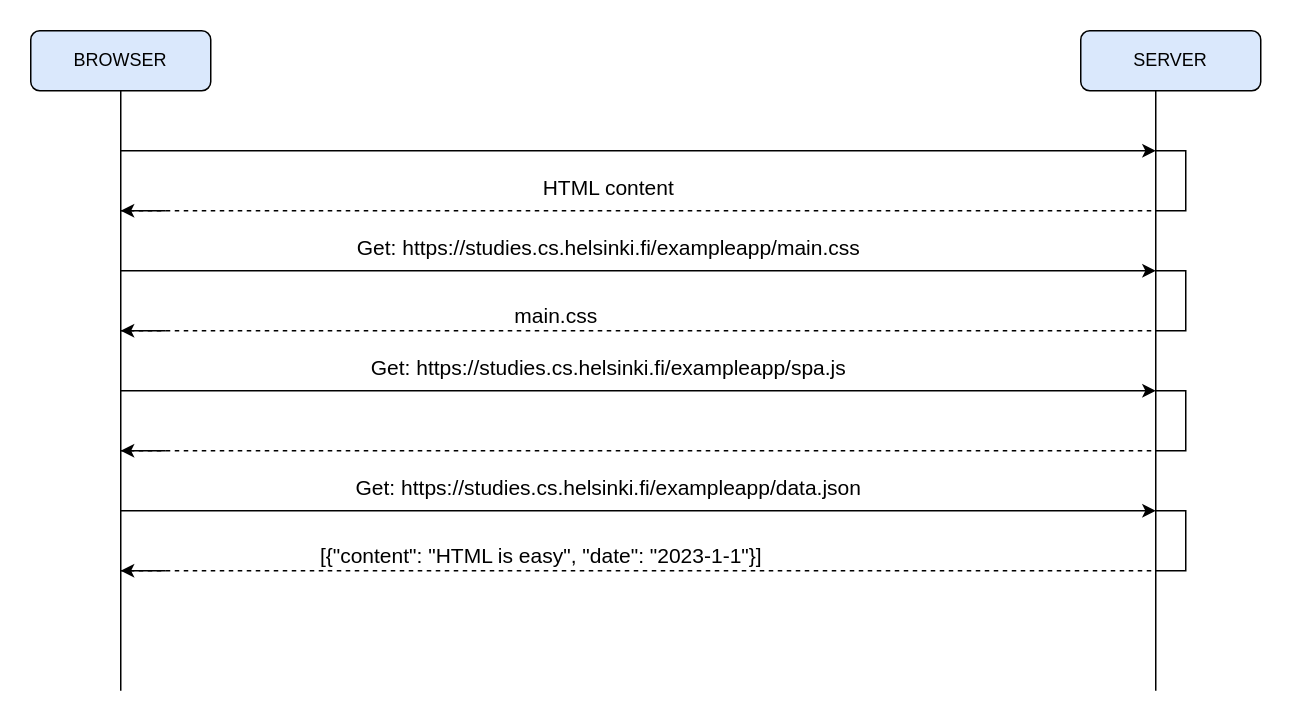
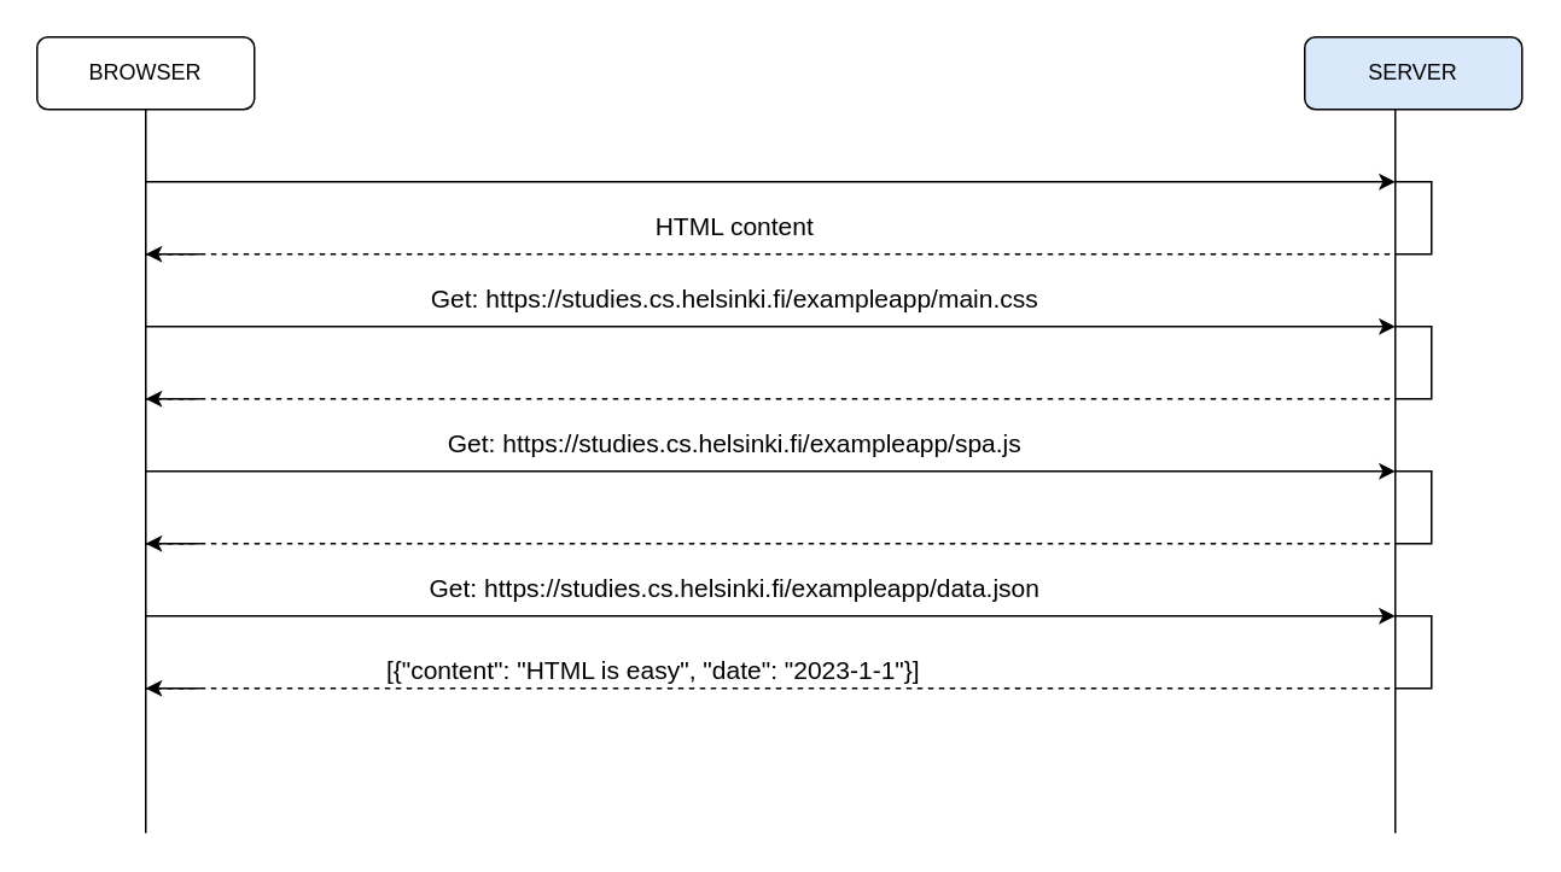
- <mxCell id="2" value="BROWSER" style="rounded=1;whiteSpace=wrap;html=1;fillColor=#dae8fc;" vertex="1" parent="1"><mxGeometry x="20" width="120" height="40" as="geometry" y="20" /></mxCell>
+ <mxCell id="2" value="BROWSER" style="rounded=1;whiteSpace=wrap;html=1;" vertex="1" parent="1"><mxGeometry x="20" width="120" height="40" as="geometry" y="20" /></mxCell>
- <mxCell id="16" value="main.css" style="text;html=1;align=center;verticalAlign=middle;resizable=0;points=[];autosize=1;strokeColor=none;fillColor=none;fontSize=14;" vertex="1" parent="1"><mxGeometry x="330" y="195" width="80" height="30" as="geometry" /></mxCell>
